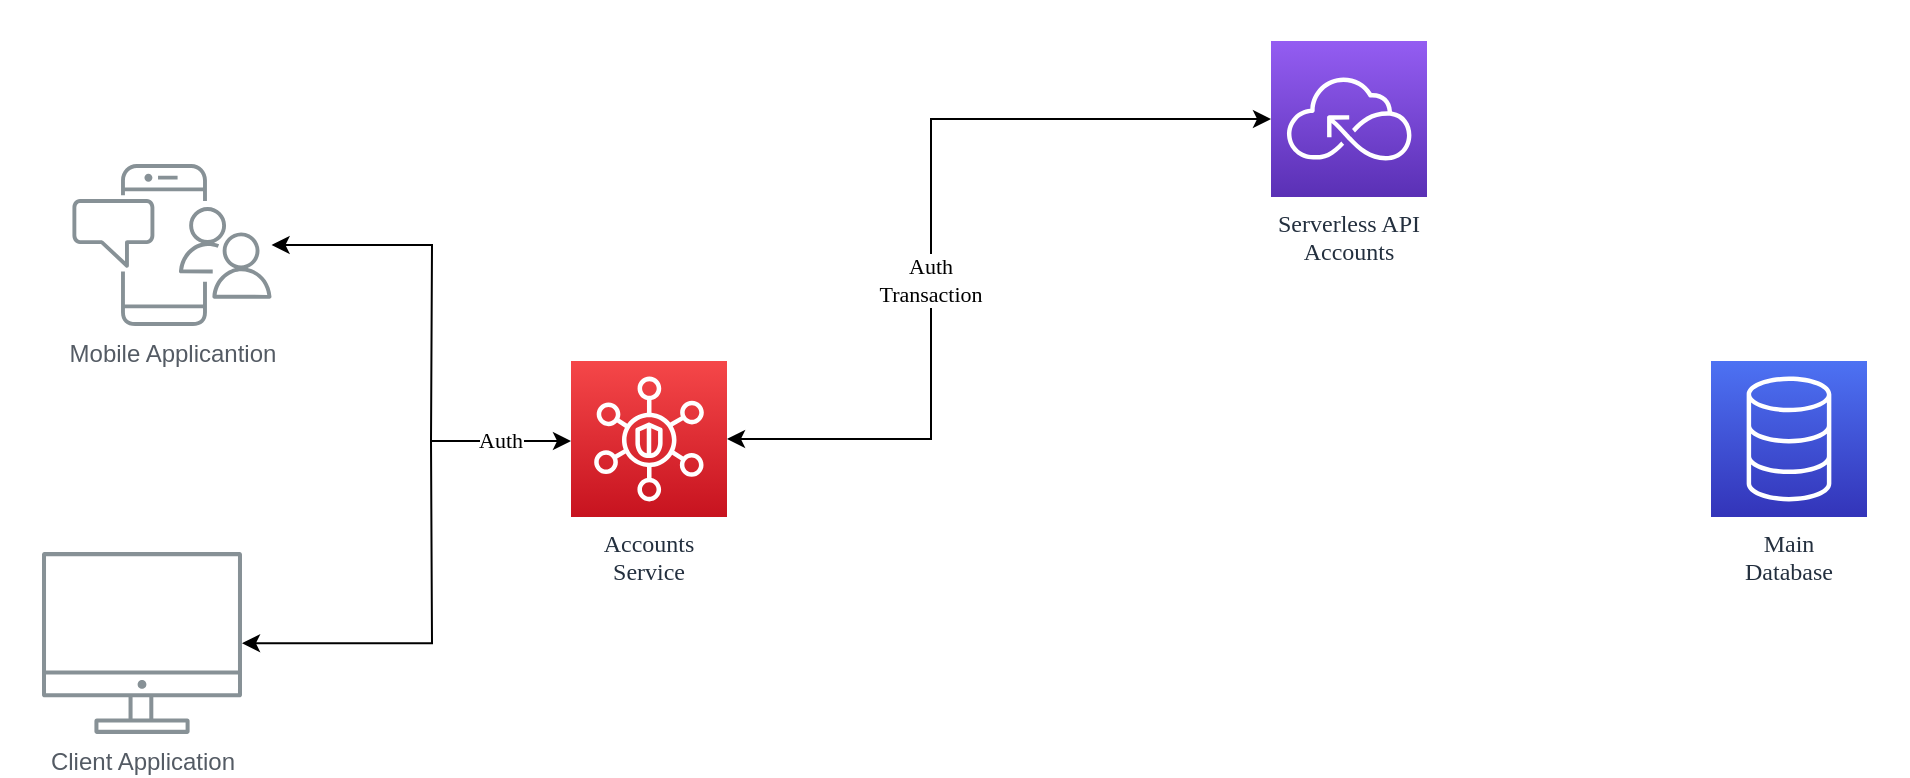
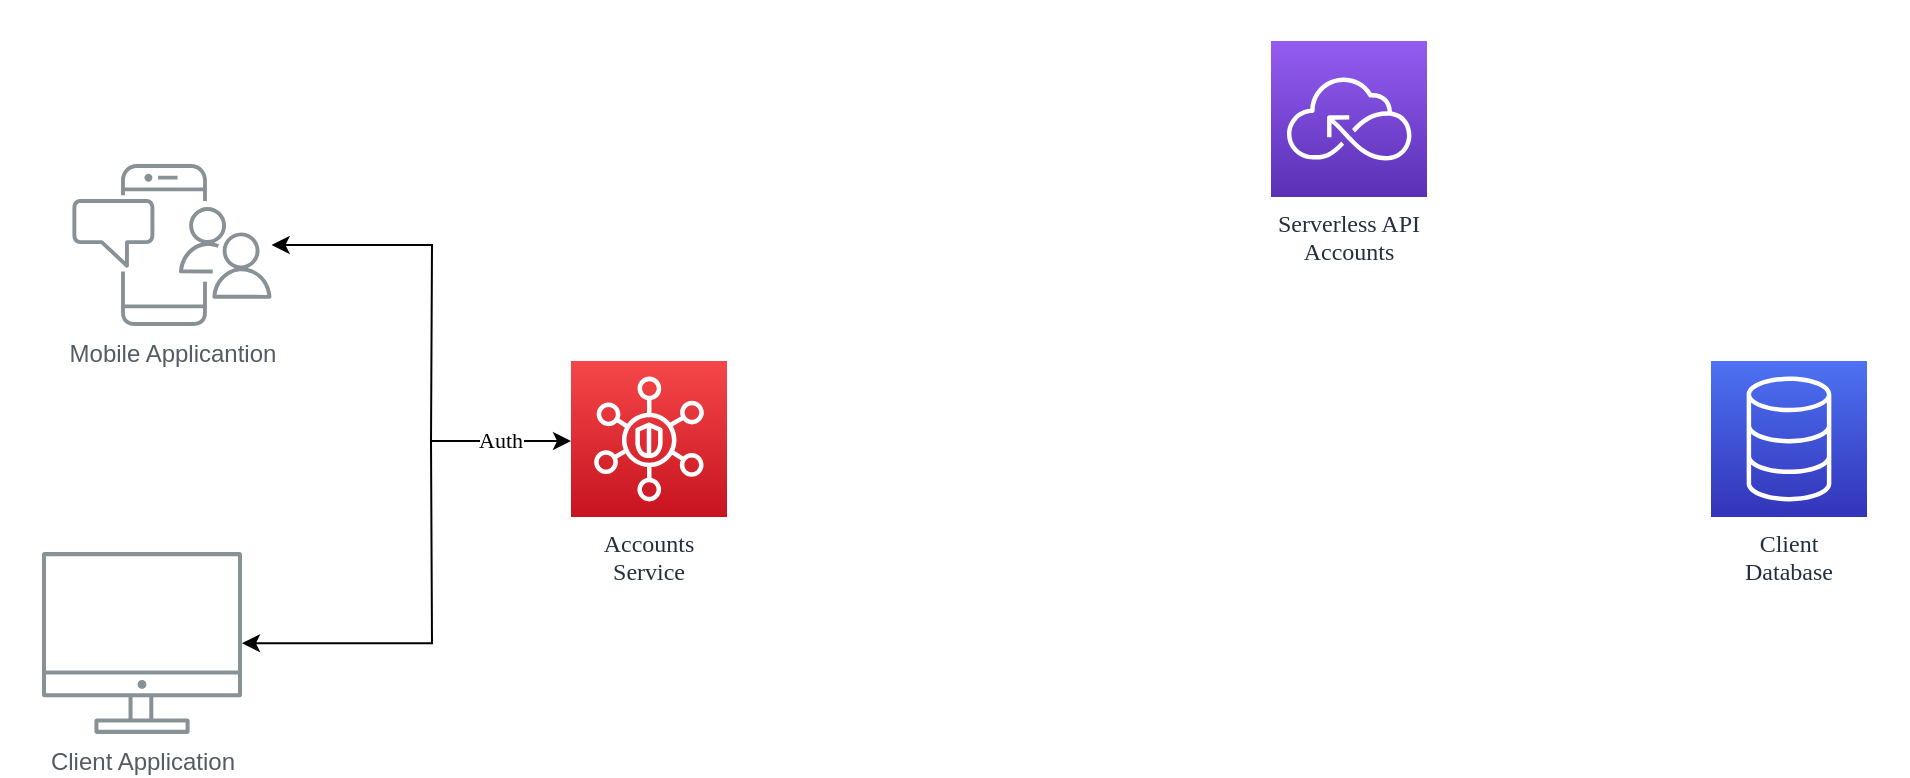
- <mxCell id="7" value="Auth&lt;br&gt;Transaction" style="edgeStyle=orthogonalEdgeStyle;rounded=0;orthogonalLoop=1;jettySize=auto;html=1;entryX=0;entryY=0.5;entryDx=0;entryDy=0;entryPerimeter=0;fontFamily=Lucida Console;endArrow=classic;endFill=1;startArrow=classic;startFill=1;" edge="1" parent="1" source="8" target="10"><mxGeometry x="-0.162" relative="1" as="geometry"><Array as="points"><mxPoint x="465" y="219" /><mxPoint x="465" y="59" /></Array><mxPoint as="offset" /></mxGeometry></mxCell>
- <mxCell id="9" value="Main&lt;br&gt;Database" style="sketch=0;points=[[0,0,0],[0.25,0,0],[0.5,0,0],[0.75,0,0],[1,0,0],[0,1,0],[0.25,1,0],[0.5,1,0],[0.75,1,0],[1,1,0],[0,0.25,0],[0,0.5,0],[0,0.75,0],[1,0.25,0],[1,0.5,0],[1,0.75,0]];outlineConnect=0;fontColor=#232F3E;gradientColor=#4D72F3;gradientDirection=north;fillColor=#3334B9;strokeColor=#ffffff;dashed=0;verticalLabelPosition=bottom;verticalAlign=top;align=center;html=1;fontSize=12;fontStyle=0;aspect=fixed;shape=mxgraph.aws4.resourceIcon;resIcon=mxgraph.aws4.database;fontFamily=Lucida Console;" vertex="1" parent="1"><mxGeometry x="855" y="180" width="78" height="78" as="geometry" /></mxCell>
+ <mxCell id="9" value="Client&lt;br&gt;Database" style="sketch=0;points=[[0,0,0],[0.25,0,0],[0.5,0,0],[0.75,0,0],[1,0,0],[0,1,0],[0.25,1,0],[0.5,1,0],[0.75,1,0],[1,1,0],[0,0.25,0],[0,0.5,0],[0,0.75,0],[1,0.25,0],[1,0.5,0],[1,0.75,0]];outlineConnect=0;fontColor=#232F3E;gradientColor=#4D72F3;gradientDirection=north;fillColor=#3334B9;strokeColor=#ffffff;dashed=0;verticalLabelPosition=bottom;verticalAlign=top;align=center;html=1;fontSize=12;fontStyle=0;aspect=fixed;shape=mxgraph.aws4.resourceIcon;resIcon=mxgraph.aws4.database;fontFamily=Lucida Console;" vertex="1" parent="1"><mxGeometry x="855" y="180" width="78" height="78" as="geometry" /></mxCell>
